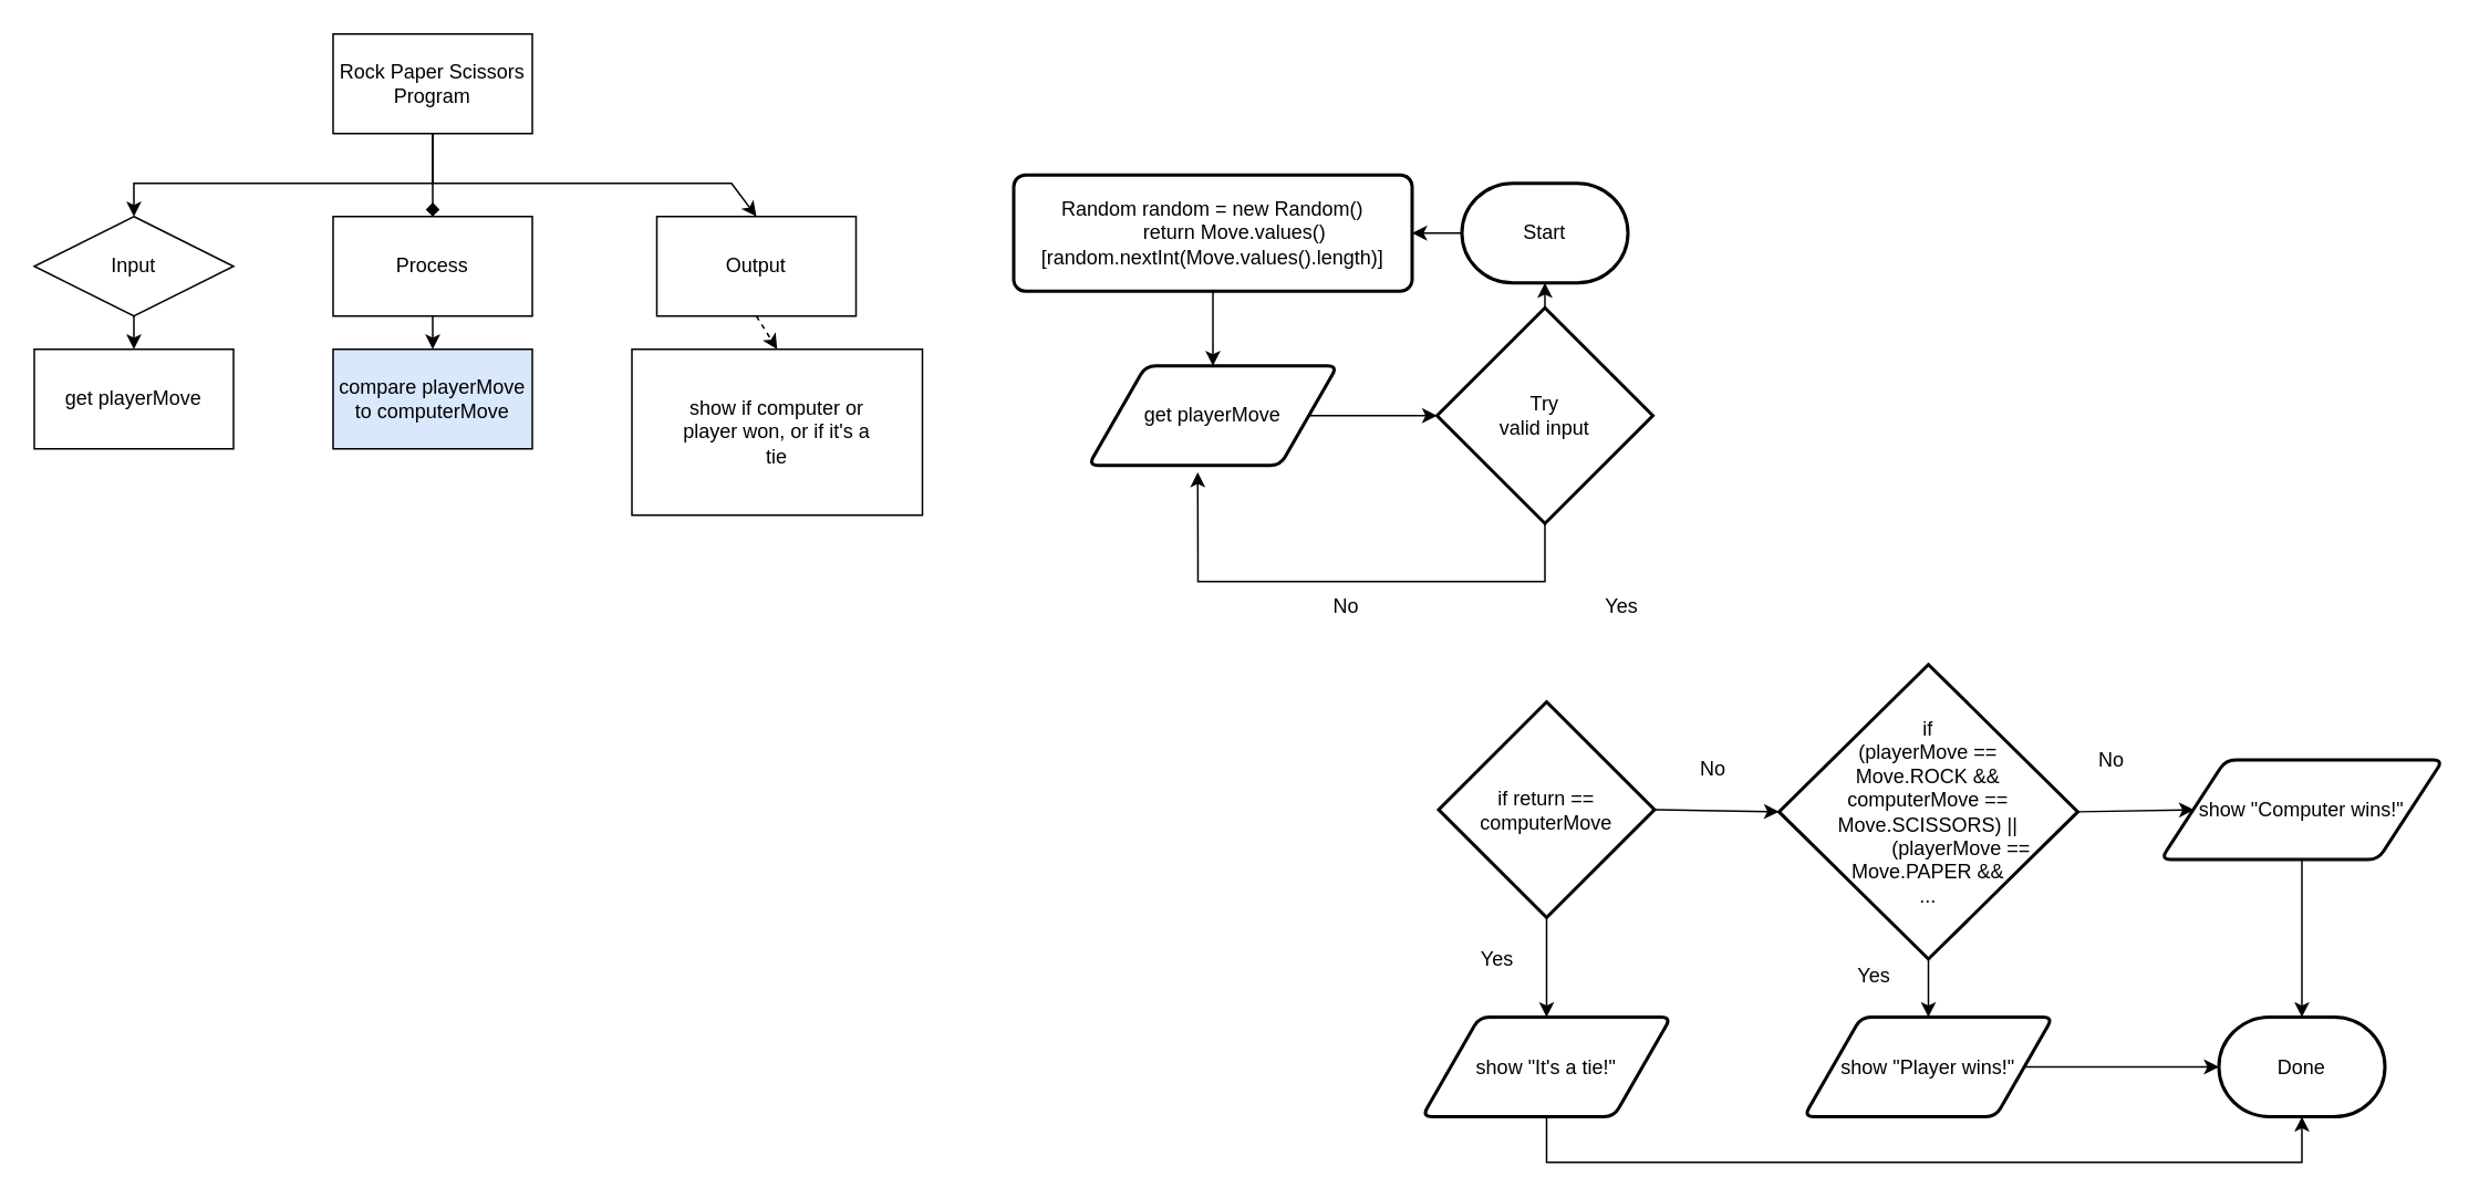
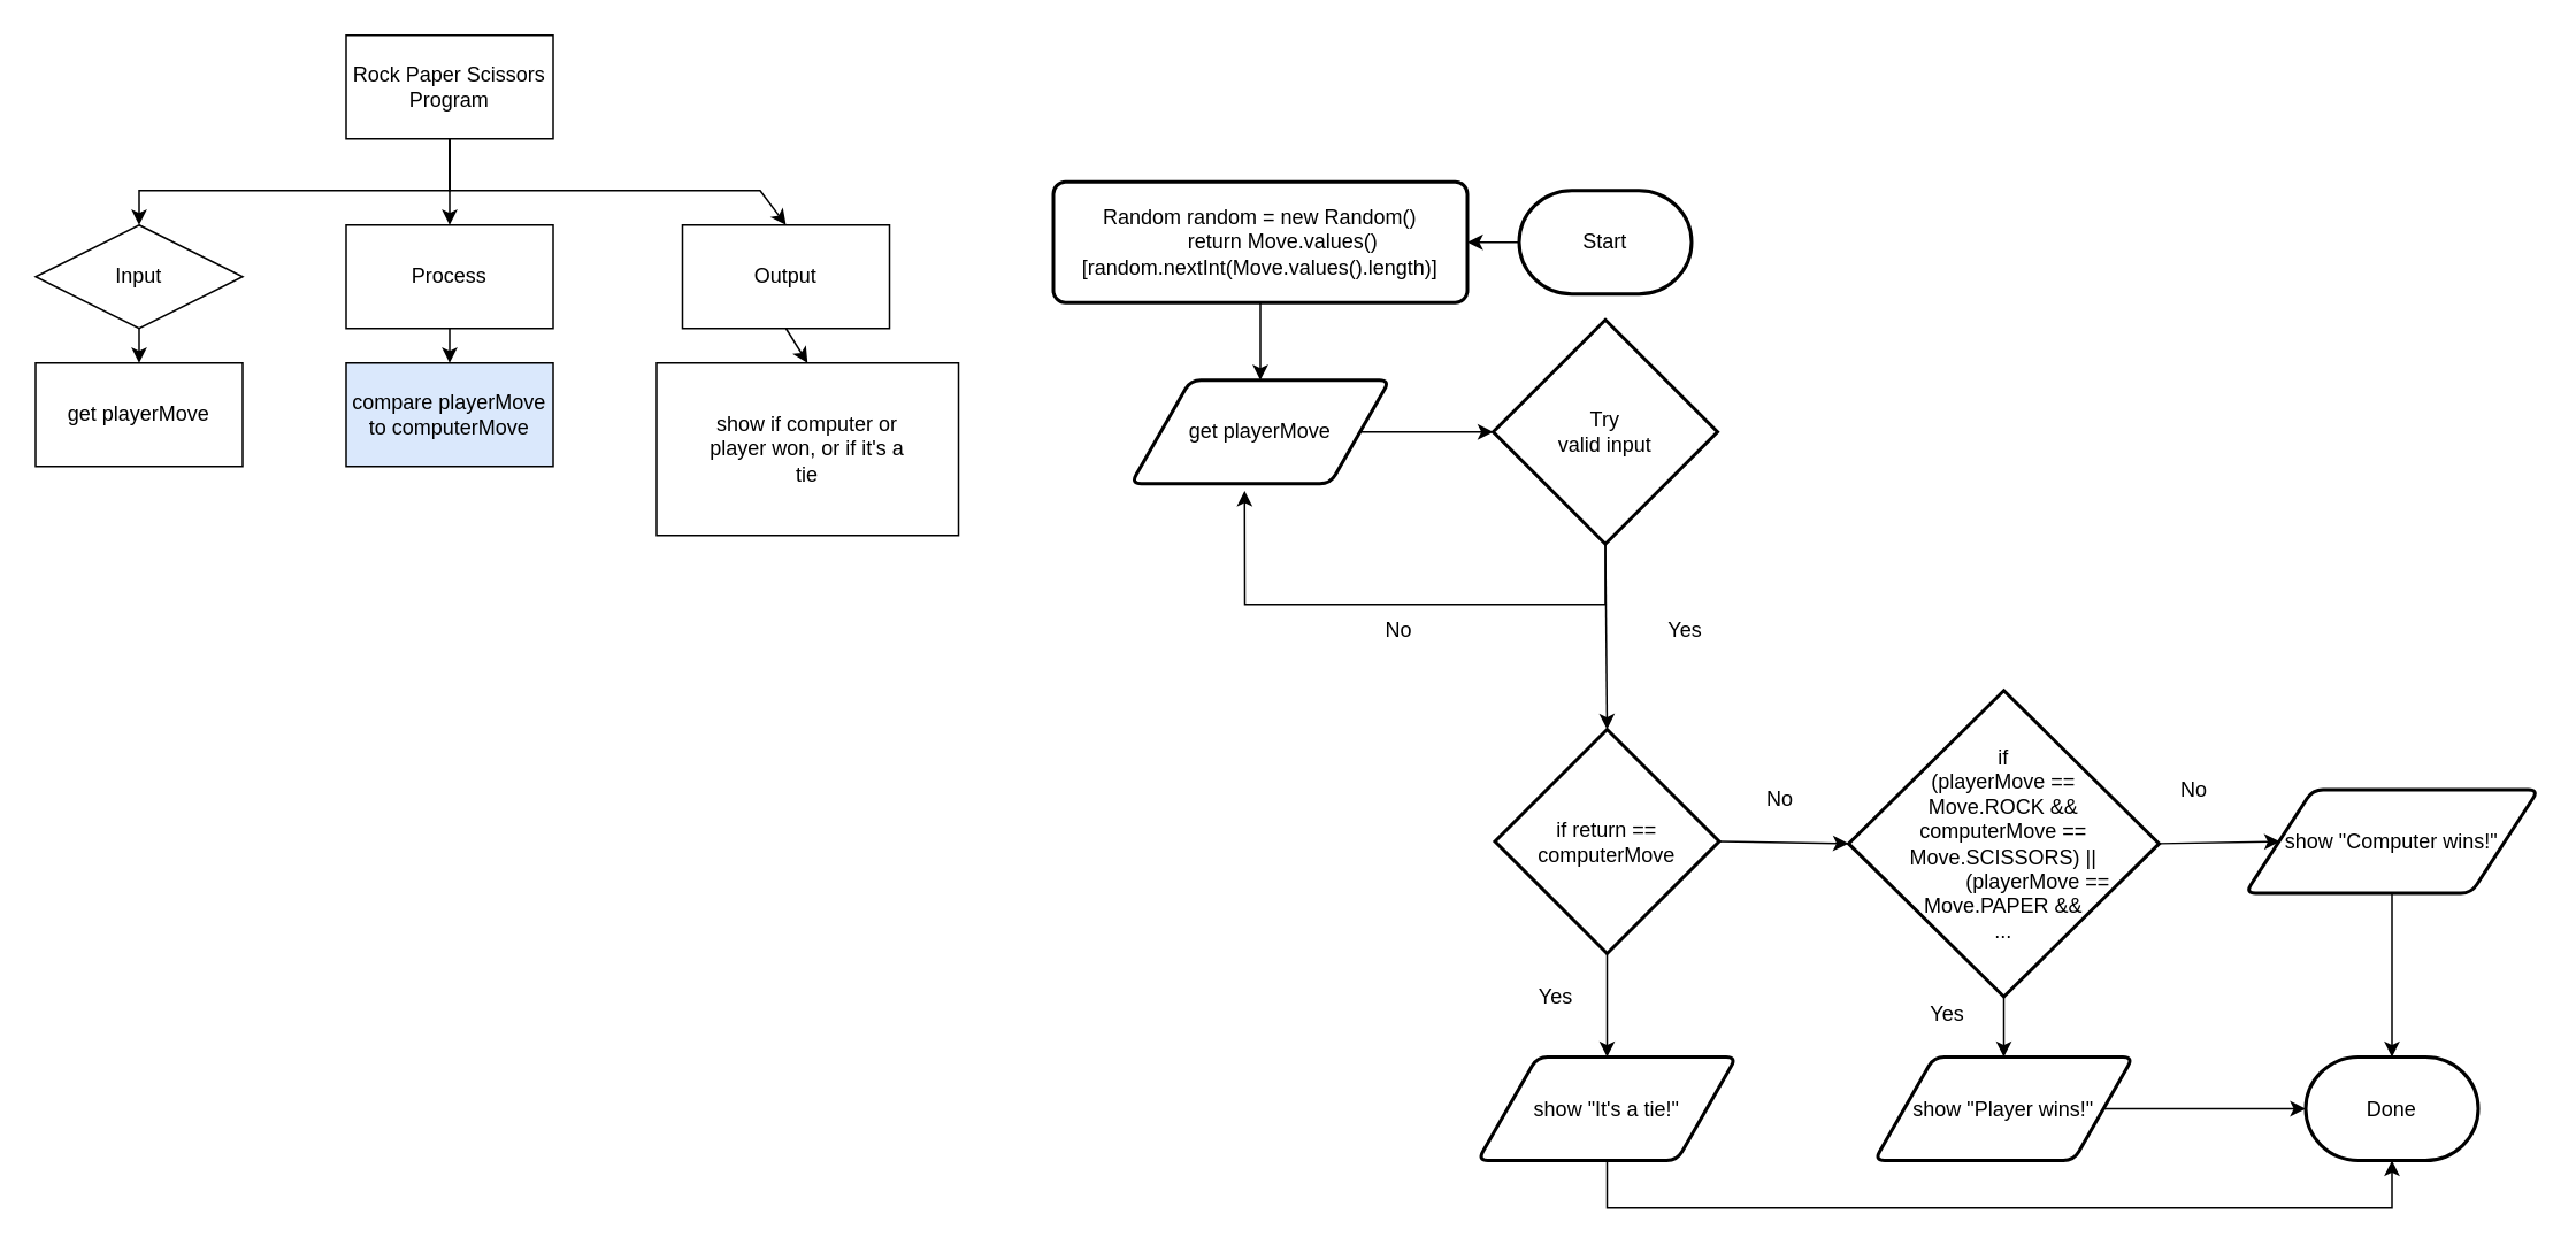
- <mxCell id="2" style="edgeStyle=none;html=1;exitX=0.5;exitY=1;exitDx=0;exitDy=0;endArrow=diamond;" parent="1" source="5" target="7" edge="1"><mxGeometry relative="1" as="geometry" /></mxCell>
+ <mxCell id="2" style="edgeStyle=none;html=1;exitX=0.5;exitY=1;exitDx=0;exitDy=0;" parent="1" source="5" target="7" edge="1"><mxGeometry relative="1" as="geometry" /></mxCell>
- <mxCell id="38" style="edgeStyle=none;rounded=0;html=1;exitX=0.5;exitY=1;exitDx=0;exitDy=0;exitPerimeter=0;" edge="1" parent="1" source="40" target="16"><mxGeometry relative="1" as="geometry" /></mxCell>
+ <mxCell id="38" style="edgeStyle=none;rounded=0;html=1;exitX=0.5;exitY=1;exitDx=0;exitDy=0;exitPerimeter=0;entryX=0.5;entryY=0;entryDx=0;entryDy=0;entryPerimeter=0;" edge="1" parent="1" source="40" target="21"><mxGeometry relative="1" as="geometry" /></mxCell>
- <mxCell id="10" style="edgeStyle=none;rounded=0;html=1;exitX=0.5;exitY=1;exitDx=0;exitDy=0;entryX=0.5;entryY=0;entryDx=0;entryDy=0;dashed=1;" parent="1" source="11" target="14" edge="1"><mxGeometry relative="1" as="geometry" /></mxCell>
+ <mxCell id="10" style="edgeStyle=none;rounded=0;html=1;exitX=0.5;exitY=1;exitDx=0;exitDy=0;entryX=0.5;entryY=0;entryDx=0;entryDy=0;" parent="1" source="11" target="14" edge="1"><mxGeometry relative="1" as="geometry" /></mxCell>
